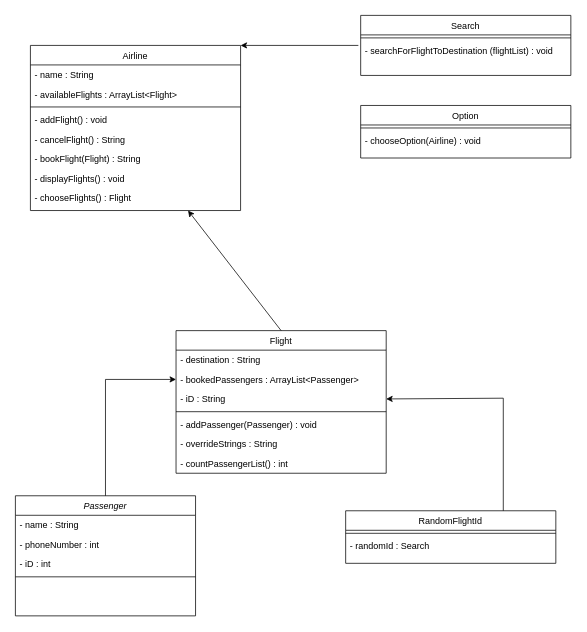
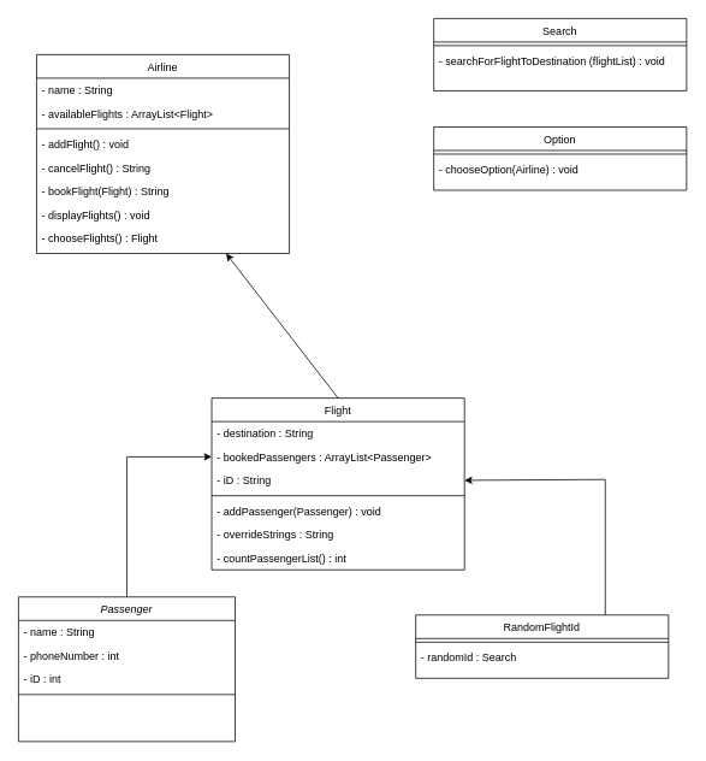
- <mxCell id="29" value="" style="endArrow=classic;html=1;rounded=0;entryX=1;entryY=0;entryDx=0;entryDy=0;exitX=-0.011;exitY=0.231;exitDx=0;exitDy=0;exitPerimeter=0;" parent="1" source="28" target="15" edge="1"><mxGeometry width="50" height="50" relative="1" as="geometry"><mxPoint x="410" y="65" as="sourcePoint" /><mxPoint x="630" y="330" as="targetPoint" /><Array as="points" /></mxGeometry></mxCell>
